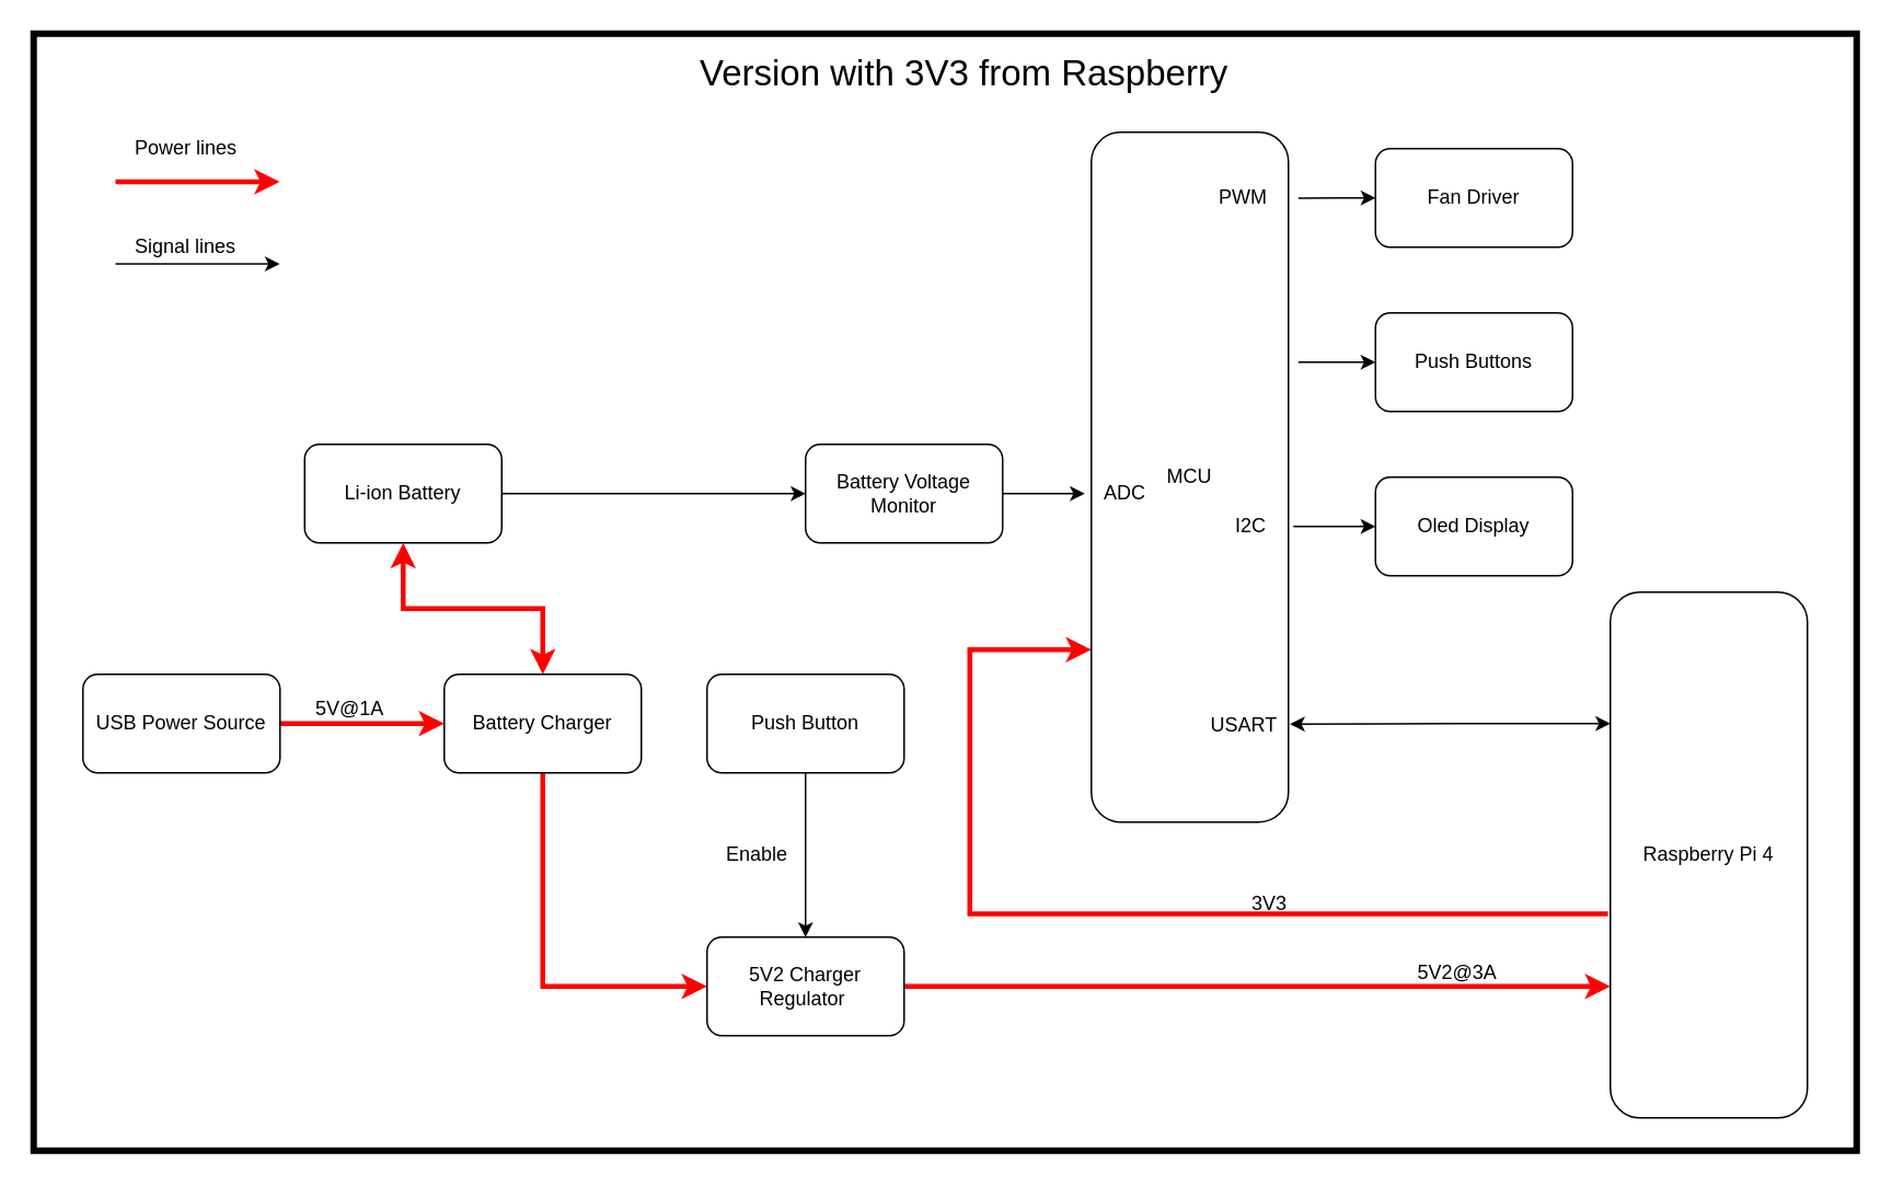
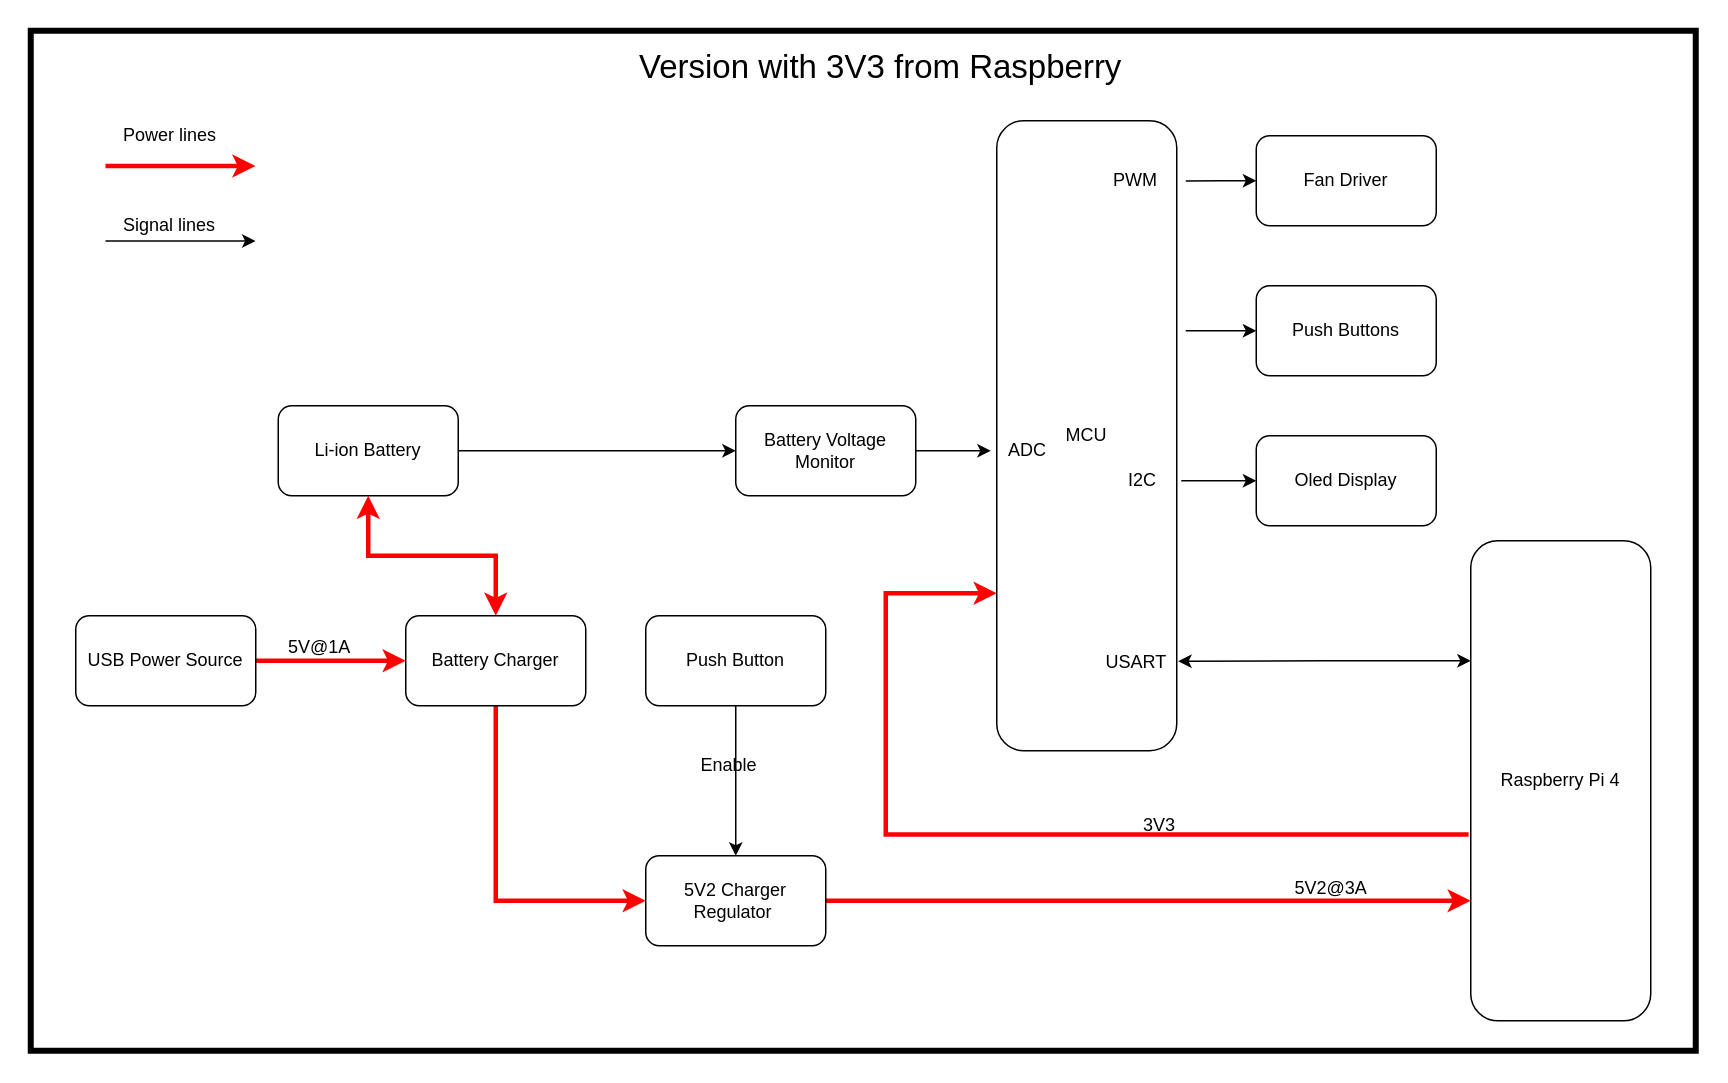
- <mxCell id="34" value="Enable" style="text;html=1;resizable=0;points=[];autosize=1;align=left;verticalAlign=top;spacingTop=-4;" vertex="1" parent="1"><mxGeometry x="440" y="510" width="50" height="20" as="geometry" /></mxCell>
+ <mxCell id="34" value="Enable" style="text;html=1;resizable=0;points=[];autosize=1;align=left;verticalAlign=top;spacingTop=-4;" vertex="1" parent="1"><mxGeometry x="465" y="500" width="50" height="20" as="geometry" /></mxCell>
